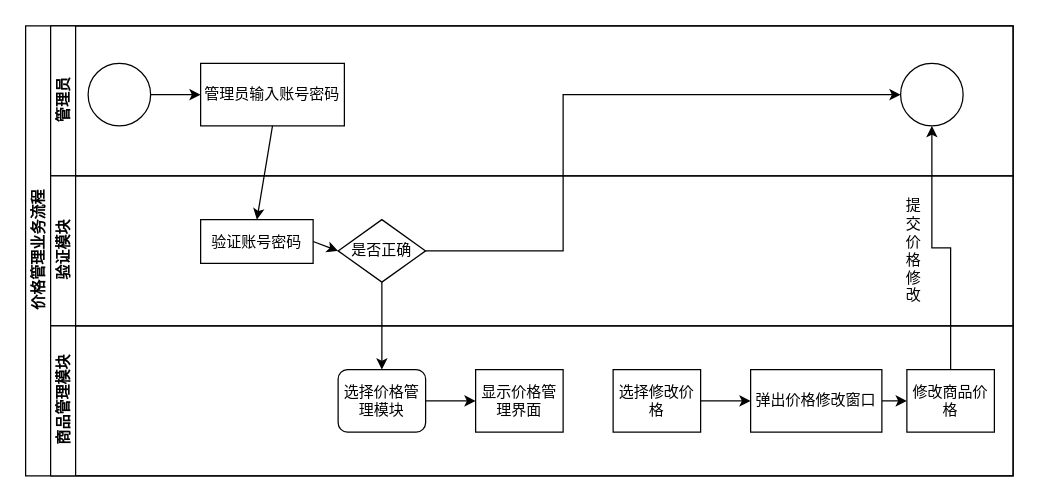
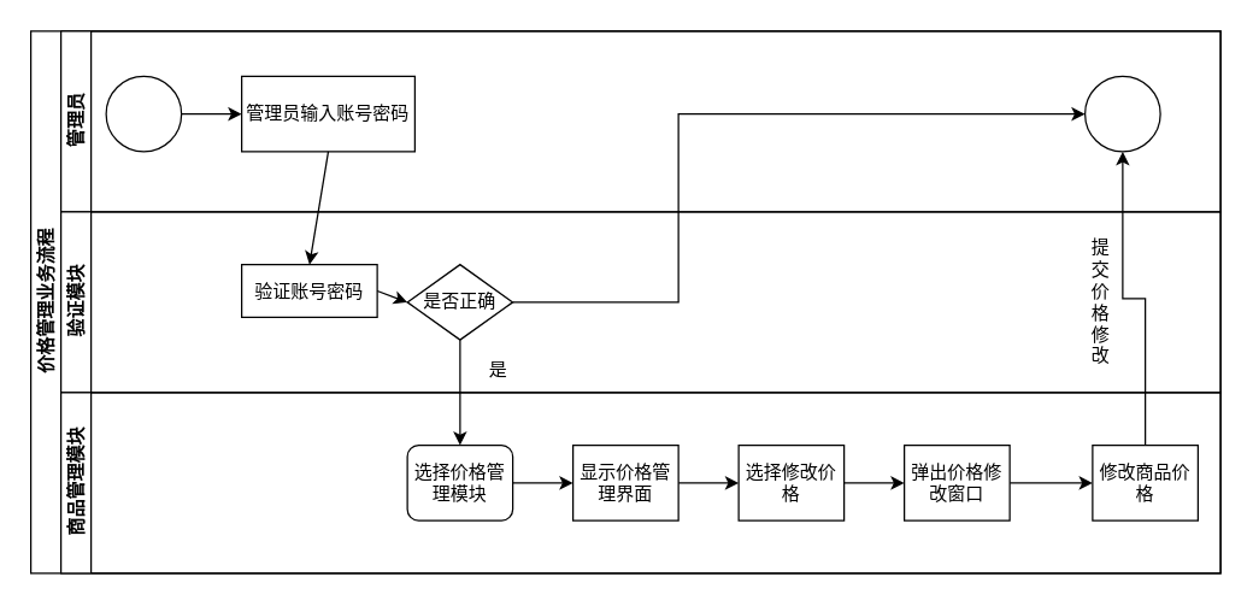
+ <mxCell id="12" value="是" style="text;html=1;align=center;verticalAlign=middle;resizable=0;points=[];autosize=1;strokeColor=none;fillColor=none;" vertex="1" parent="8"><mxGeometry x="270" y="90" width="40" height="30" as="geometry" /></mxCell>
+ <mxCell id="20" style="edgeStyle=orthogonalEdgeStyle;rounded=0;orthogonalLoop=1;jettySize=auto;html=1;exitX=1;exitY=0.5;exitDx=0;exitDy=0;entryX=0;entryY=0.5;entryDx=0;entryDy=0;" edge="1" parent="15" source="21" target="19"><mxGeometry relative="1" as="geometry" /></mxCell>
- <mxCell id="23" value="弹出价格修改窗口" style="rounded=0;whiteSpace=wrap;html=1;" vertex="1" parent="15"><mxGeometry x="560" y="35" width="105" height="50" as="geometry" /></mxCell>
+ <mxCell id="23" value="弹出价格修改窗口" style="rounded=0;whiteSpace=wrap;html=1;" vertex="1" parent="15"><mxGeometry x="560" y="35" width="70" height="50" as="geometry" /></mxCell>
